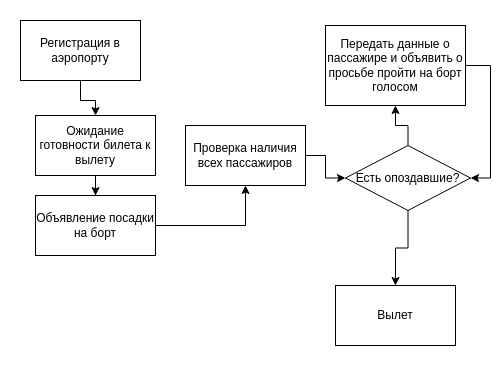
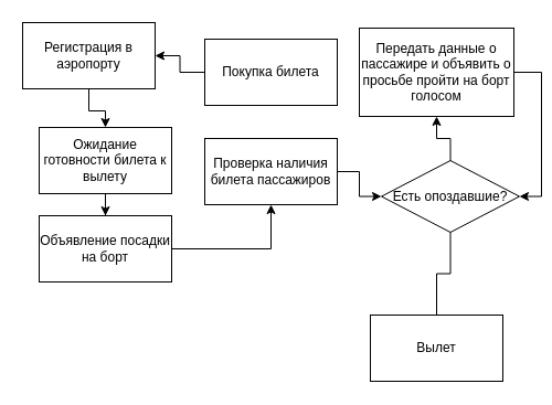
+ <mxCell id="2" value="" style="edgeStyle=orthogonalEdgeStyle;rounded=0;orthogonalLoop=1;jettySize=auto;html=1;" edge="1" parent="1" source="3" target="5"><mxGeometry relative="1" as="geometry" /></mxCell>
+ <mxCell id="3" value="Покупка билета" style="rounded=0;whiteSpace=wrap;html=1;" vertex="1" parent="1"><mxGeometry x="185" y="35" width="120" height="60" as="geometry" /></mxCell>
- <mxCell id="11" value="Проверка наличия всех пассажиров" style="rounded=0;whiteSpace=wrap;html=1;glass=0;" vertex="1" parent="1"><mxGeometry x="185" y="125" width="120" height="60" as="geometry" /></mxCell>
+ <mxCell id="11" value="Проверка наличия билета пассажиров" style="rounded=0;whiteSpace=wrap;html=1;glass=0;" vertex="1" parent="1"><mxGeometry x="185" y="125" width="120" height="60" as="geometry" /></mxCell>
- <mxCell id="13" value="" style="edgeStyle=orthogonalEdgeStyle;rounded=0;orthogonalLoop=1;jettySize=auto;html=1;" edge="1" parent="1" source="14" target="17"><mxGeometry relative="1" as="geometry" /></mxCell>
+ <mxCell id="13" value="" style="edgeStyle=orthogonalEdgeStyle;rounded=0;orthogonalLoop=1;jettySize=auto;html=1;endArrow=none;" edge="1" parent="1" source="14" target="17"><mxGeometry relative="1" as="geometry" /></mxCell>
